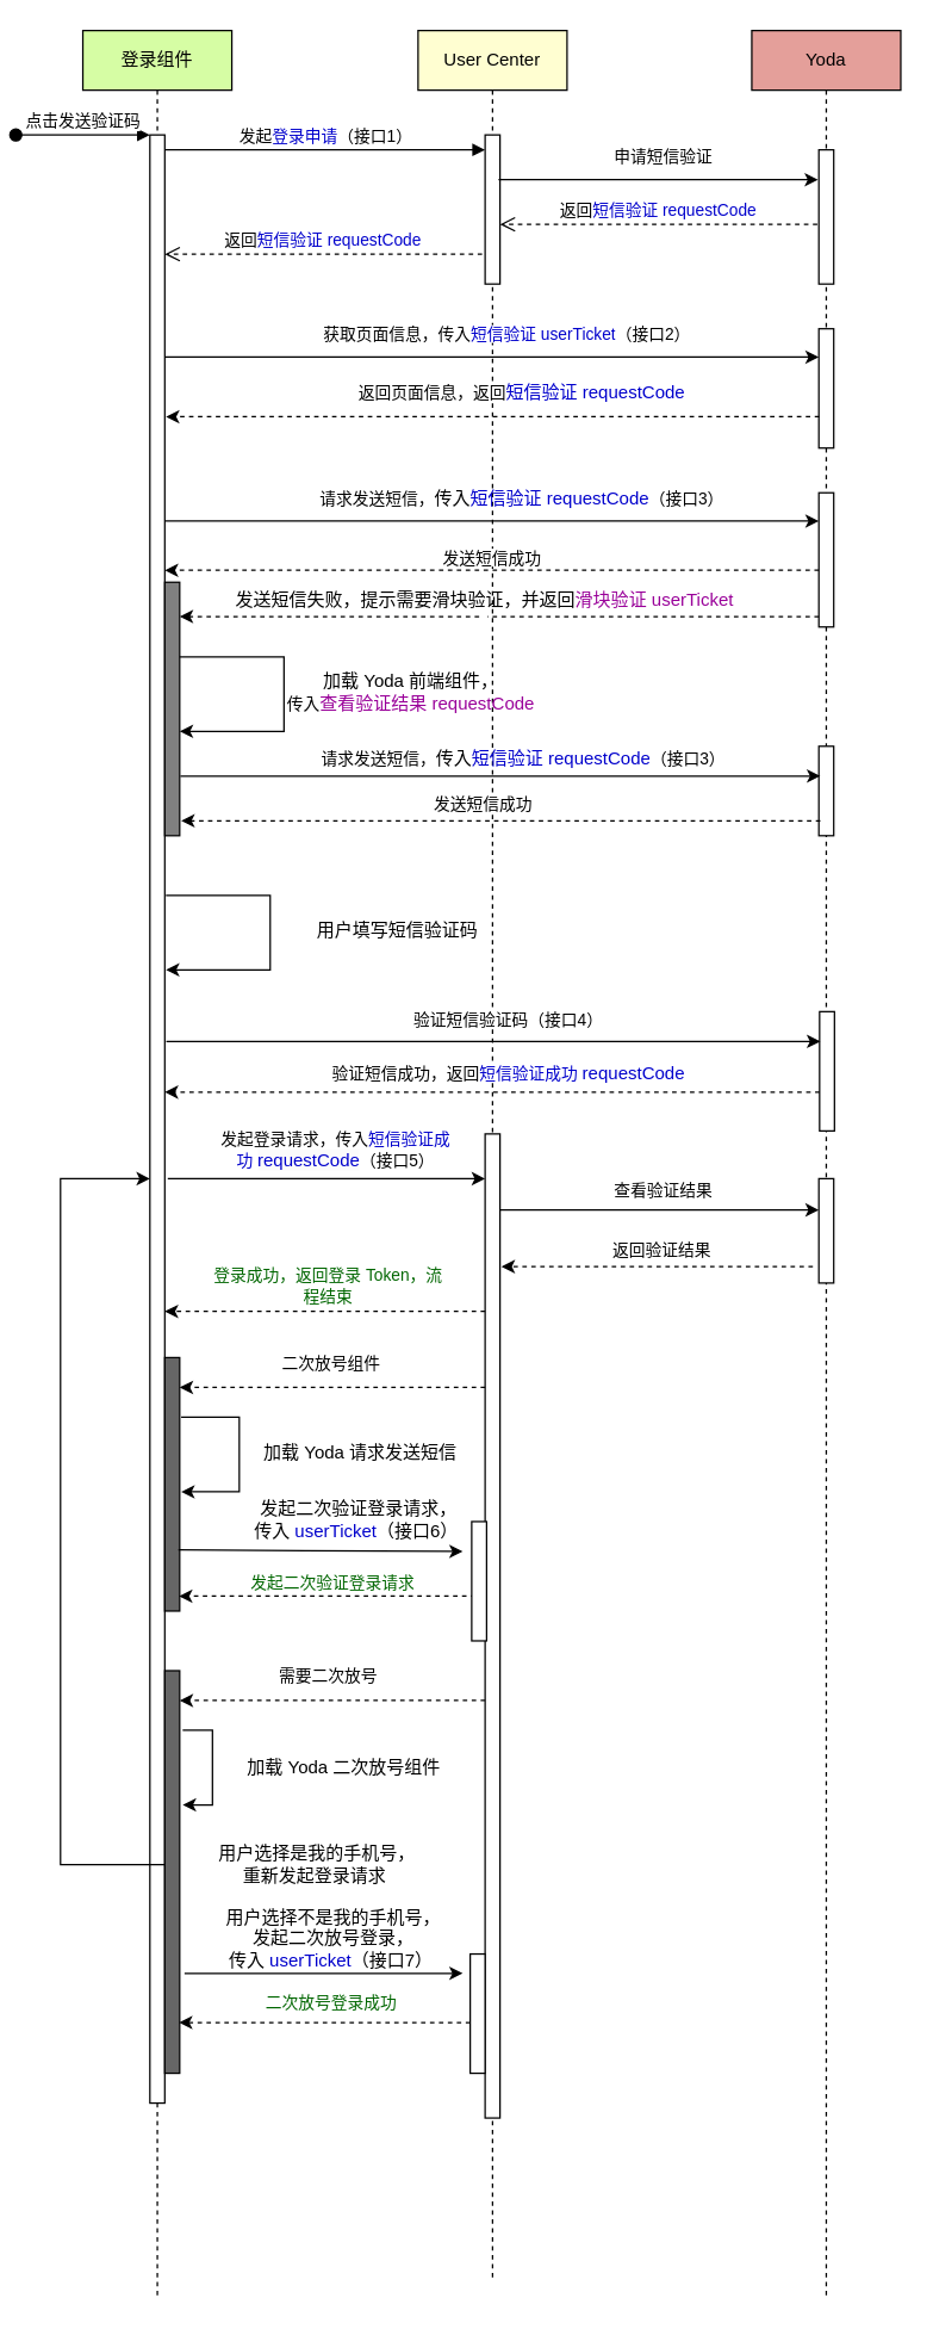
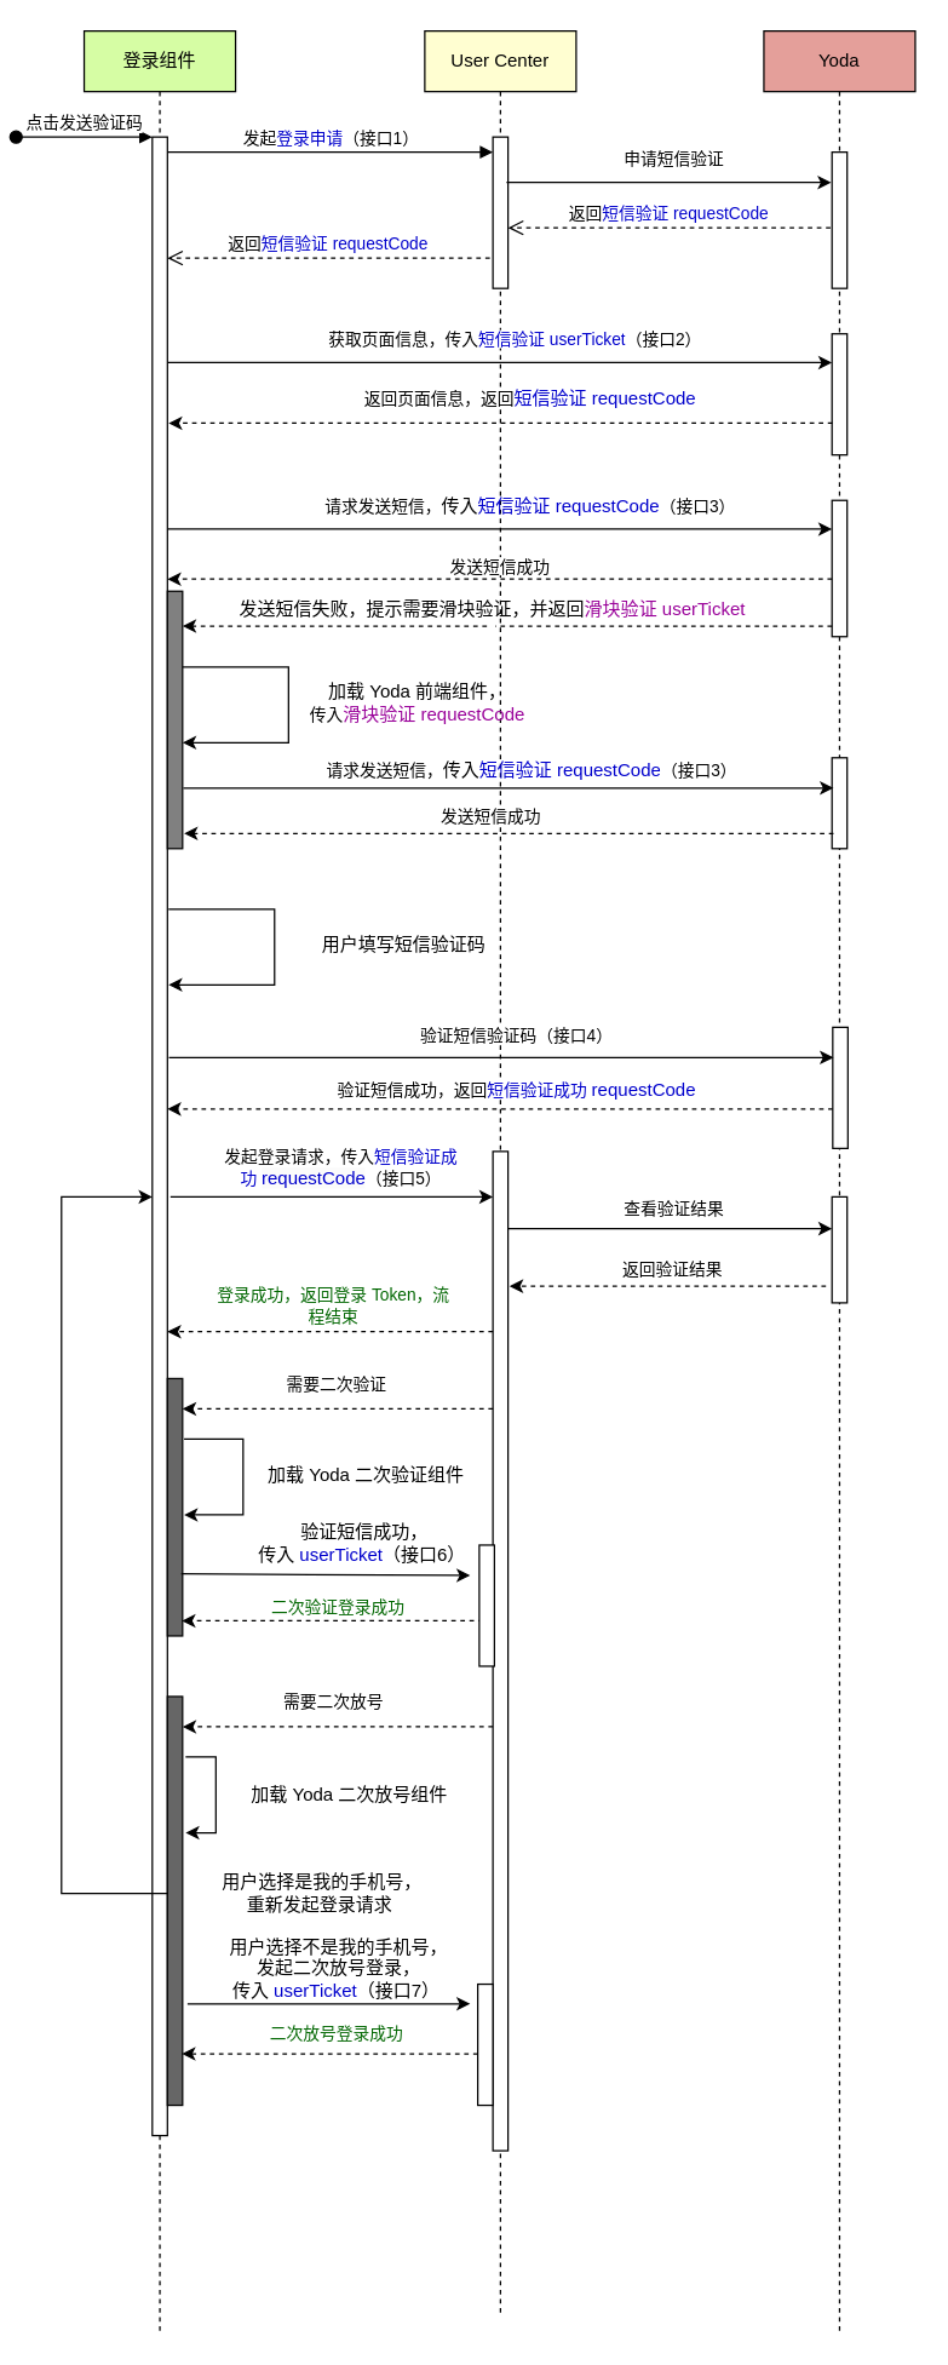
- <mxCell id="36" value="加载 Yoda 前端组件，&lt;br style=&quot;border-color: var(--border-color); font-size: 11px;&quot;&gt;&lt;span style=&quot;font-size: 11px; background-color: rgb(255, 255, 255);&quot;&gt;传入&lt;/span&gt;&lt;font style=&quot;border-color: var(--border-color);&quot; color=&quot;#990099&quot;&gt;查看验证结果&amp;nbsp;requestCode&lt;/font&gt;" style="text;html=1;align=center;verticalAlign=middle;resizable=0;points=[];autosize=1;strokeColor=none;fillColor=none;" vertex="1" parent="1"><mxGeometry x="170" y="444" width="170" height="40" as="geometry" /></mxCell>
+ <mxCell id="36" value="加载 Yoda 前端组件，&lt;br style=&quot;border-color: var(--border-color); font-size: 11px;&quot;&gt;&lt;span style=&quot;font-size: 11px; background-color: rgb(255, 255, 255);&quot;&gt;传入&lt;/span&gt;&lt;font style=&quot;border-color: var(--border-color);&quot; color=&quot;#990099&quot;&gt;滑块验证&amp;nbsp;requestCode&lt;/font&gt;" style="text;html=1;align=center;verticalAlign=middle;resizable=0;points=[];autosize=1;strokeColor=none;fillColor=none;" vertex="1" parent="1"><mxGeometry x="170" y="444" width="170" height="40" as="geometry" /></mxCell>
- <mxCell id="56" value="&lt;span style=&quot;font-size: 11px; background-color: rgb(255, 255, 255);&quot;&gt;二次放号组件&lt;/span&gt;" style="text;whiteSpace=wrap;html=1;align=center;" vertex="1" parent="1"><mxGeometry x="104" y="900" width="196" height="20" as="geometry" /></mxCell>
+ <mxCell id="56" value="&lt;span style=&quot;font-size: 11px; background-color: rgb(255, 255, 255);&quot;&gt;需要二次验证&lt;/span&gt;" style="text;whiteSpace=wrap;html=1;align=center;" vertex="1" parent="1"><mxGeometry x="104" y="900" width="196" height="20" as="geometry" /></mxCell>
- <mxCell id="44" value="加载 Yoda 请求发送短信" style="text;html=1;align=center;verticalAlign=middle;resizable=0;points=[];autosize=1;strokeColor=none;fillColor=none;" vertex="1" parent="1"><mxGeometry x="146" y="959" width="150" height="30" as="geometry" /></mxCell>
+ <mxCell id="44" value="加载 Yoda 二次验证组件" style="text;html=1;align=center;verticalAlign=middle;resizable=0;points=[];autosize=1;strokeColor=none;fillColor=none;" vertex="1" parent="1"><mxGeometry x="146" y="959" width="150" height="30" as="geometry" /></mxCell>
- <mxCell id="62" value="发起二次验证登录请求，&lt;br&gt;传入&lt;font color=&quot;#0000cc&quot;&gt; userTicket&lt;/font&gt;（接口6）&lt;span style=&quot;background-color: initial;&quot;&gt;&amp;nbsp;&lt;/span&gt;" style="text;html=1;align=center;verticalAlign=middle;resizable=0;points=[];autosize=1;strokeColor=none;fillColor=none;" vertex="1" parent="1"><mxGeometry x="140" y="999" width="160" height="40" as="geometry" /></mxCell>
+ <mxCell id="62" value="验证短信成功，&lt;br&gt;传入&lt;font color=&quot;#0000cc&quot;&gt; userTicket&lt;/font&gt;（接口6）&lt;span style=&quot;background-color: initial;&quot;&gt;&amp;nbsp;&lt;/span&gt;" style="text;html=1;align=center;verticalAlign=middle;resizable=0;points=[];autosize=1;strokeColor=none;fillColor=none;" vertex="1" parent="1"><mxGeometry x="140" y="999" width="160" height="40" as="geometry" /></mxCell>
- <mxCell id="64" value="&lt;span style=&quot;font-size: 11px; background-color: rgb(255, 255, 255);&quot;&gt;&lt;font color=&quot;#006600&quot;&gt;发起二次验证登录请求&lt;/font&gt;&lt;/span&gt;" style="text;whiteSpace=wrap;html=1;align=center;" vertex="1" parent="1"><mxGeometry x="105" y="1047" width="196" height="20" as="geometry" /></mxCell>
+ <mxCell id="64" value="&lt;span style=&quot;font-size: 11px; background-color: rgb(255, 255, 255);&quot;&gt;&lt;font color=&quot;#006600&quot;&gt;二次验证登录成功&lt;/font&gt;&lt;/span&gt;" style="text;whiteSpace=wrap;html=1;align=center;" vertex="1" parent="1"><mxGeometry x="105" y="1047" width="196" height="20" as="geometry" /></mxCell>
